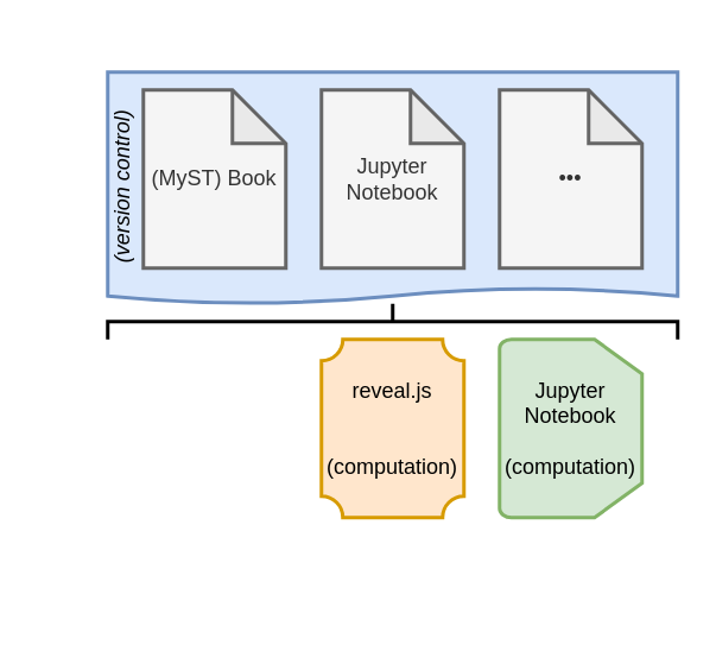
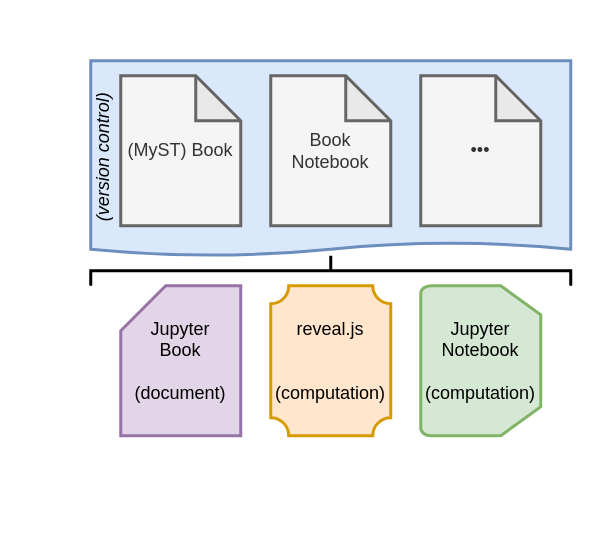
- <mxCell id="6" value="&lt;span style=&quot;color: rgb(51 , 51 , 51)&quot;&gt;Jupyter Notebook&lt;/span&gt;" style="shape=note;whiteSpace=wrap;html=1;backgroundOutline=1;darkOpacity=0.05;fillColor=#f5f5f5;strokeColor=#666666;fontColor=#333333;strokeWidth=2;" parent="4" vertex="1"><mxGeometry x="100" width="80" height="100" as="geometry" /></mxCell>
+ <mxCell id="6" value="&lt;span style=&quot;color: rgb(51 , 51 , 51)&quot;&gt;Book Notebook&lt;/span&gt;" style="shape=note;whiteSpace=wrap;html=1;backgroundOutline=1;darkOpacity=0.05;fillColor=#f5f5f5;strokeColor=#666666;fontColor=#333333;strokeWidth=2;" parent="4" vertex="1"><mxGeometry x="100" width="80" height="100" as="geometry" /></mxCell>
+ <mxCell id="8" value="Jupyter&lt;br&gt;Book&lt;br&gt;&lt;br&gt;(document)" style="shape=card;whiteSpace=wrap;html=1;fillColor=#e1d5e7;strokeColor=#9673a6;strokeWidth=2;" parent="1" vertex="1"><mxGeometry x="80" y="190" width="80" height="100" as="geometry" /></mxCell>
